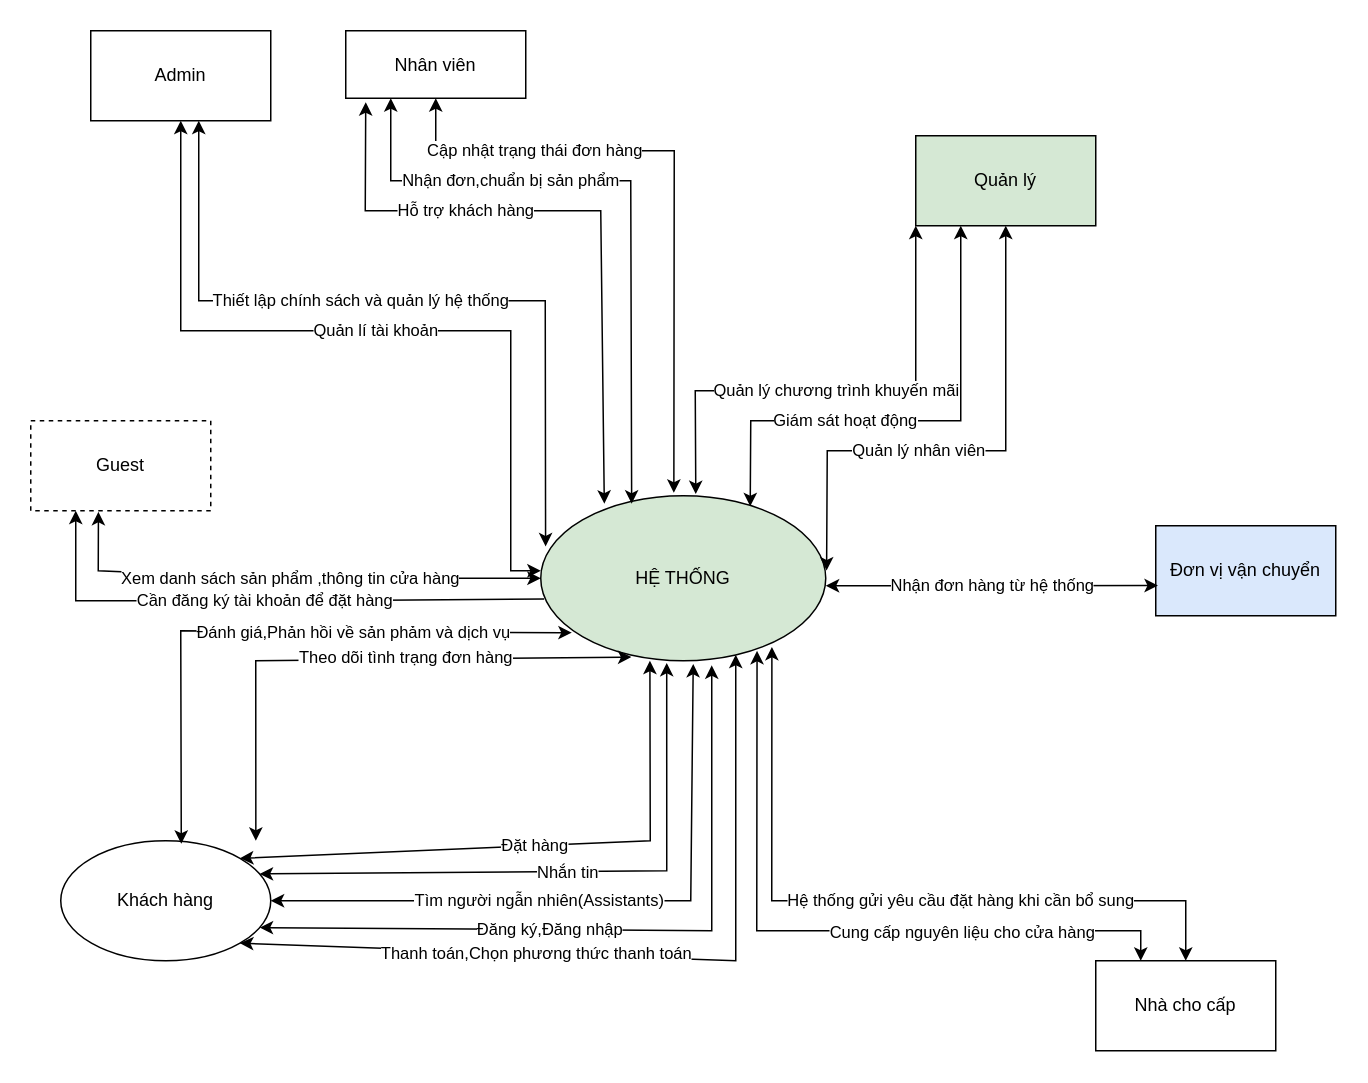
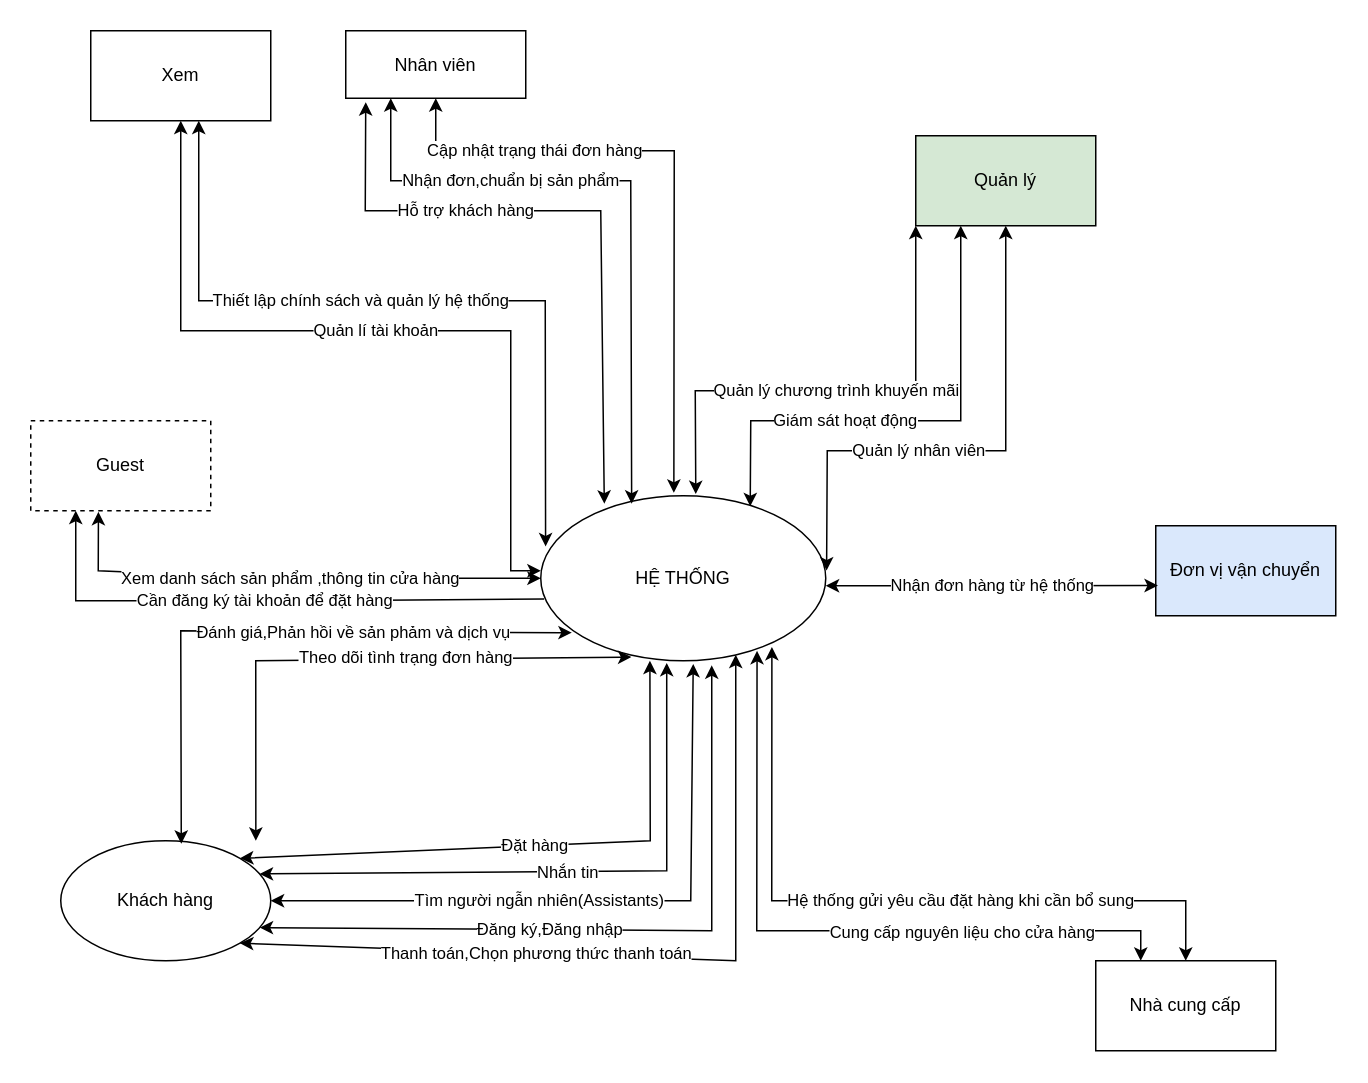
- <mxCell id="4" value="Admin" style="rounded=0;whiteSpace=wrap;html=1;" vertex="1" parent="1"><mxGeometry x="60" y="20" width="120" height="60" as="geometry" /></mxCell>
+ <mxCell id="4" value="Xem" style="rounded=0;whiteSpace=wrap;html=1;" vertex="1" parent="1"><mxGeometry x="60" y="20" width="120" height="60" as="geometry" /></mxCell>
- <mxCell id="2" value="HỆ THỐNG" style="ellipse;whiteSpace=wrap;html=1;fillColor=#d5e8d4;" vertex="1" parent="1"><mxGeometry x="360" y="330" width="190" height="110" as="geometry" /></mxCell>
+ <mxCell id="2" value="HỆ THỐNG" style="ellipse;whiteSpace=wrap;html=1;" vertex="1" parent="1"><mxGeometry x="360" y="330" width="190" height="110" as="geometry" /></mxCell>
- <mxCell id="8" value="Nhà cho cấp" style="rounded=0;whiteSpace=wrap;html=1;" vertex="1" parent="1"><mxGeometry x="730" y="640" width="120" height="60" as="geometry" /></mxCell>
+ <mxCell id="8" value="Nhà cung cấp" style="rounded=0;whiteSpace=wrap;html=1;" vertex="1" parent="1"><mxGeometry x="730" y="640" width="120" height="60" as="geometry" /></mxCell>
